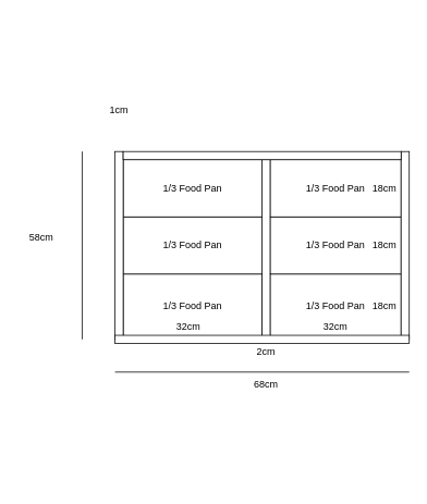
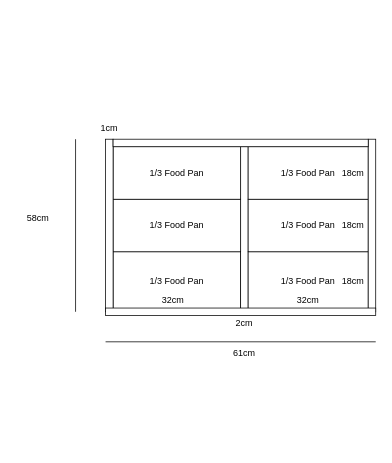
- <mxCell id="14" value="1cm" style="text;html=1;strokeColor=none;fillColor=none;align=center;verticalAlign=middle;whiteSpace=wrap;rounded=0;" vertex="1" parent="1"><mxGeometry x="115" y="120" width="60" height="30" as="geometry" /></mxCell>
+ <mxCell id="14" value="1cm" style="text;html=1;strokeColor=none;fillColor=none;align=center;verticalAlign=middle;whiteSpace=wrap;rounded=0;" vertex="1" parent="1"><mxGeometry x="115" y="155" width="60" height="30" as="geometry" /></mxCell>
- <mxCell id="21" value="68cm" style="text;html=1;strokeColor=none;fillColor=none;align=center;verticalAlign=middle;whiteSpace=wrap;rounded=0;" vertex="1" parent="1"><mxGeometry x="295" y="455" width="60" height="30" as="geometry" /></mxCell>
+ <mxCell id="21" value="61cm" style="text;html=1;strokeColor=none;fillColor=none;align=center;verticalAlign=middle;whiteSpace=wrap;rounded=0;" vertex="1" parent="1"><mxGeometry x="295" y="455" width="60" height="30" as="geometry" /></mxCell>
